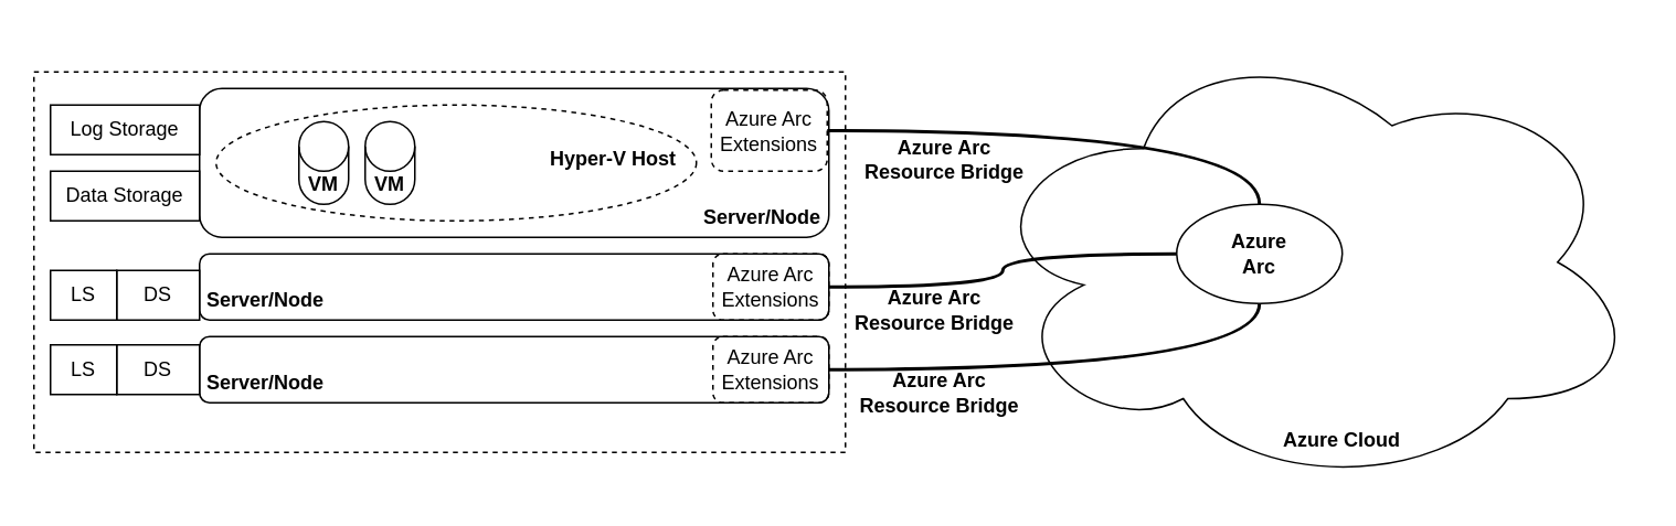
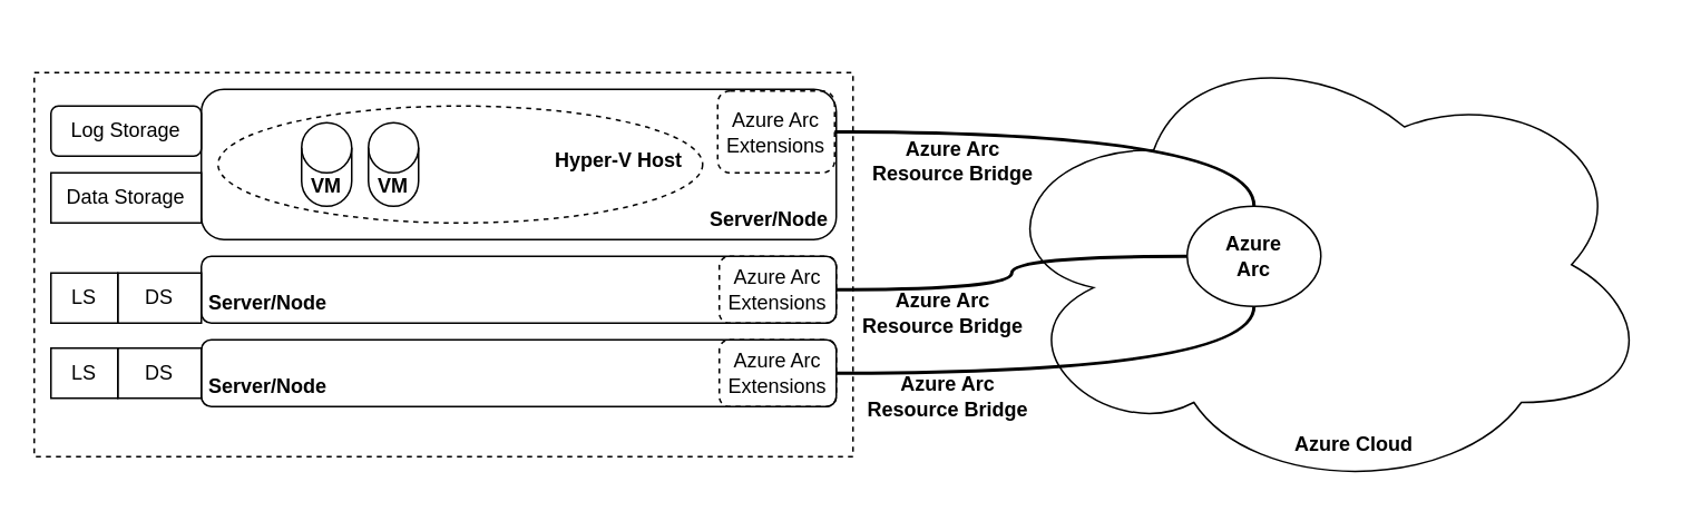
- <mxCell id="25" value="Log Storage" style="rounded=0;whiteSpace=wrap;html=1;fillColor=none;" vertex="1" parent="1"><mxGeometry x="30" y="63" width="90" height="30" as="geometry" /></mxCell>
+ <mxCell id="25" value="Log Storage" style="whiteSpace=wrap;html=1;fillColor=none;rounded=1;" vertex="1" parent="1"><mxGeometry x="30" y="63" width="90" height="30" as="geometry" /></mxCell>
- <mxCell id="15" value="Azure&lt;div&gt;Arc&lt;/div&gt;" style="ellipse;whiteSpace=wrap;html=1;fontStyle=1;fillColor=none;" vertex="1" parent="1"><mxGeometry x="710" y="123" width="100" height="60" as="geometry" /></mxCell>
+ <mxCell id="15" value="Azure&lt;div&gt;Arc&lt;/div&gt;" style="ellipse;whiteSpace=wrap;html=1;fontStyle=1;fillColor=none;" vertex="1" parent="1"><mxGeometry x="710" y="123" width="80" height="60" as="geometry" /></mxCell>
